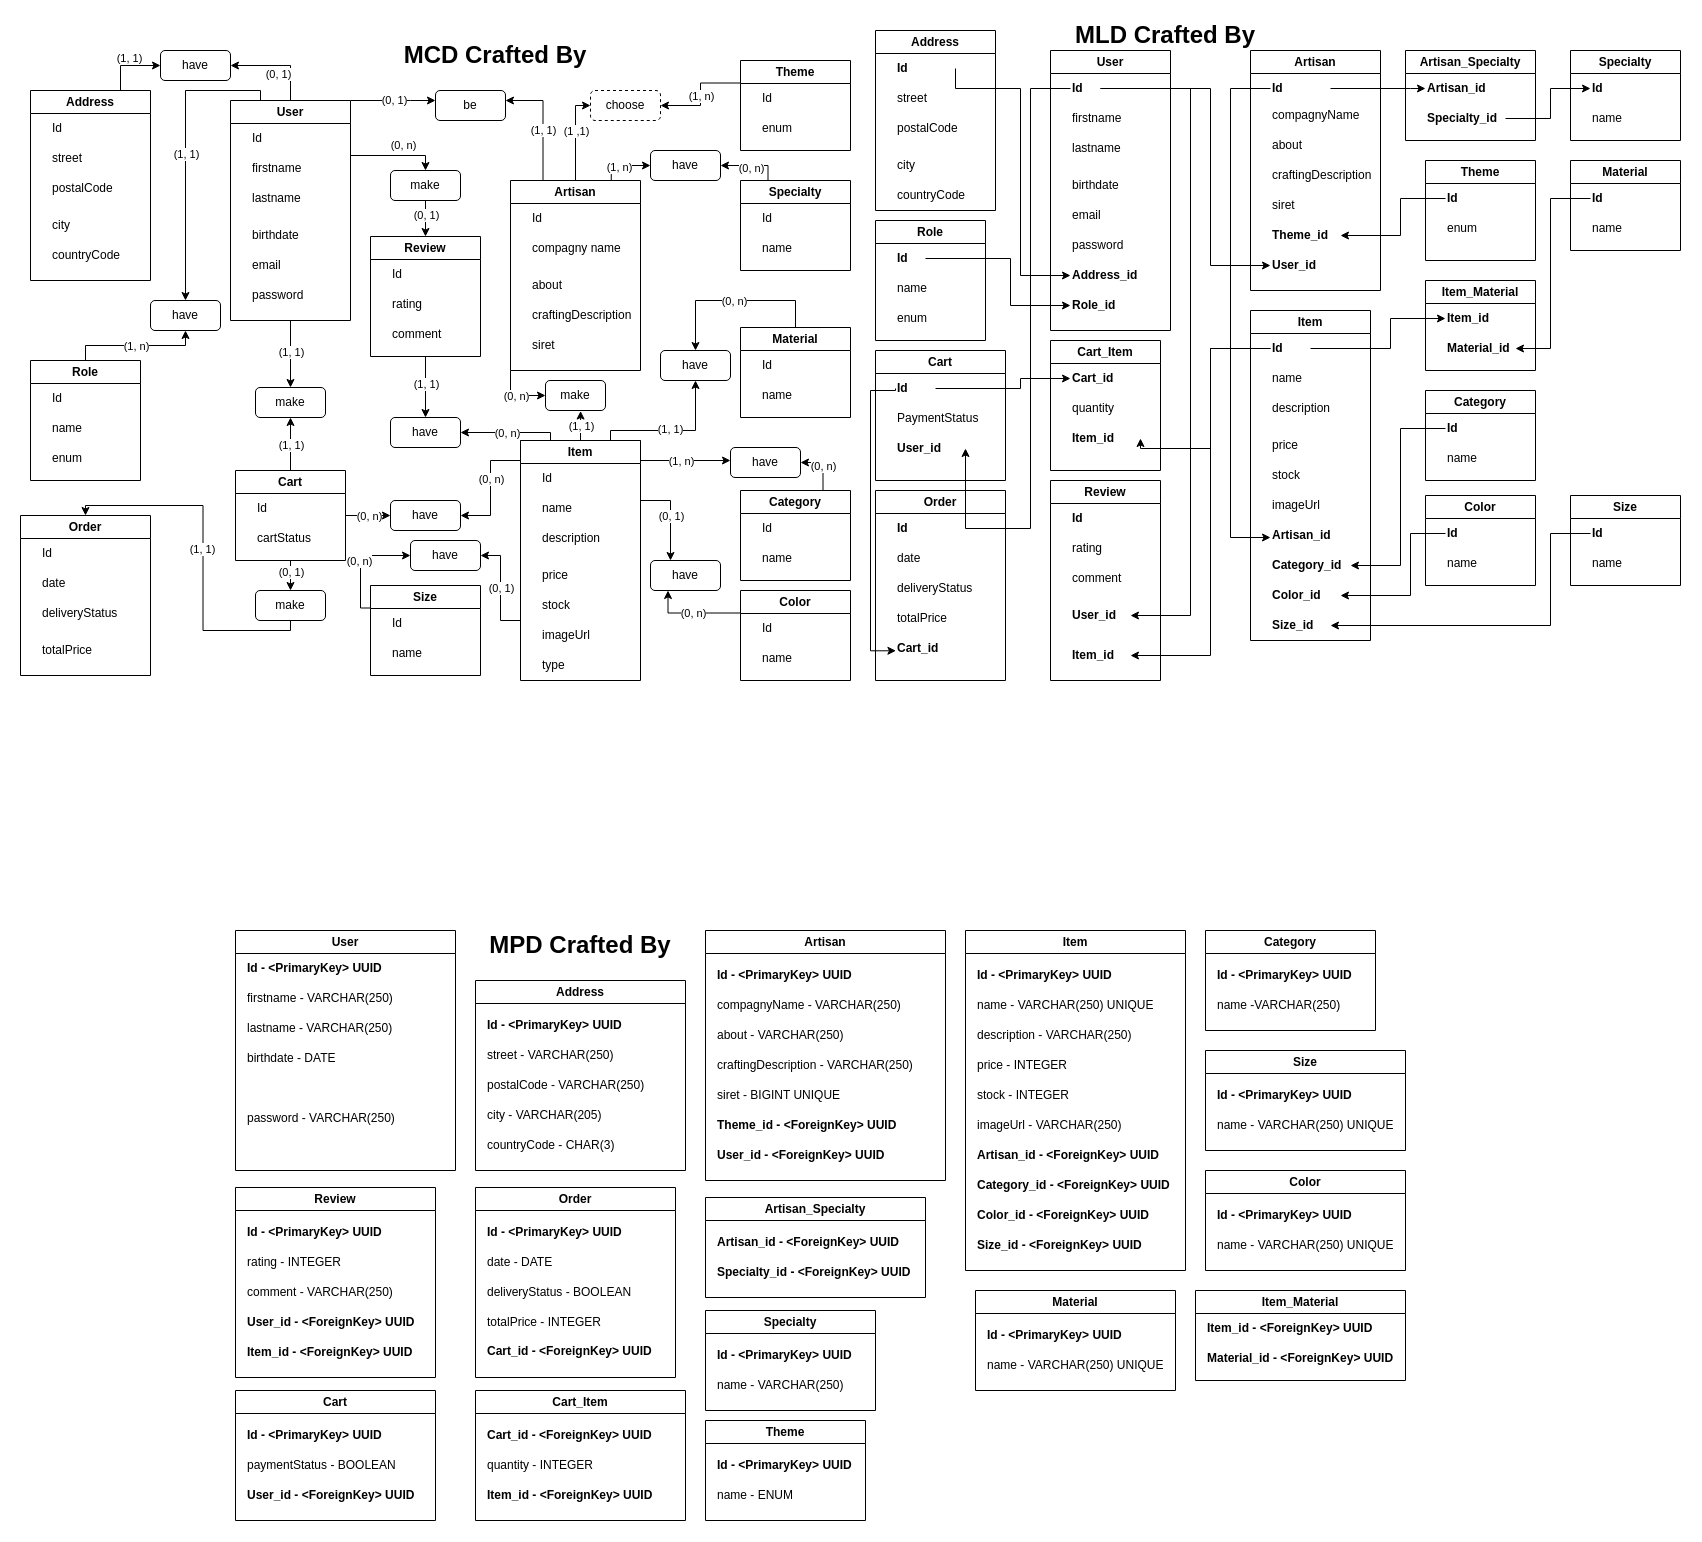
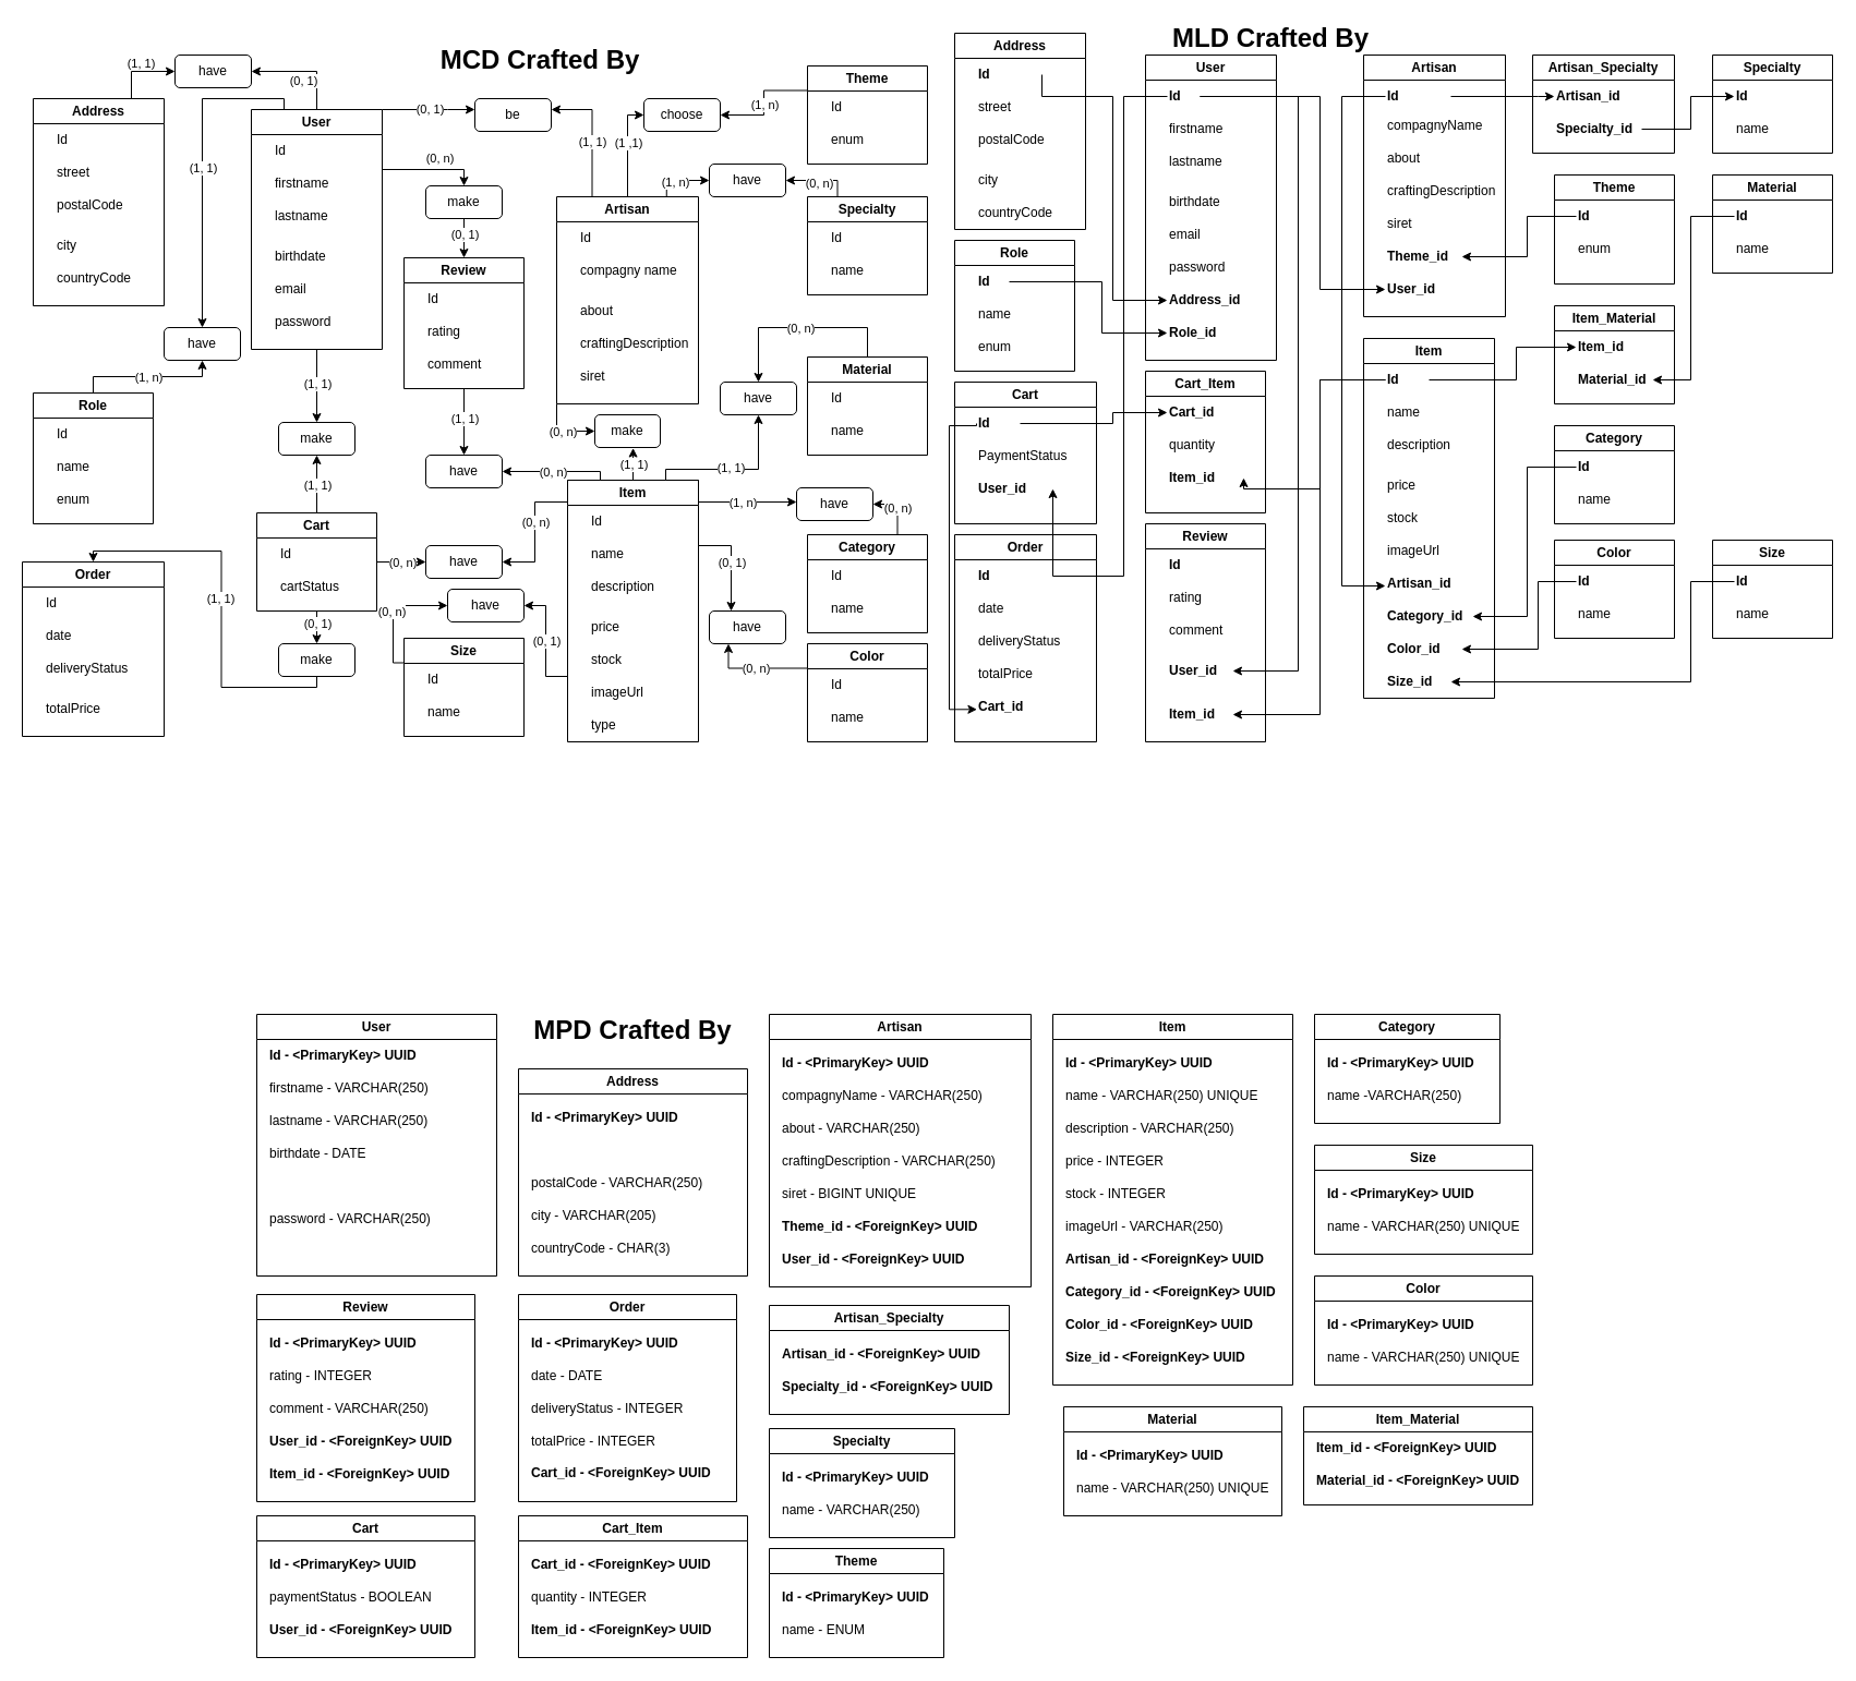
- <mxCell id="71" value="choose" style="rounded=1;whiteSpace=wrap;html=1;dashed=1;" parent="1" vertex="1"><mxGeometry x="590" y="90" width="70" height="30" as="geometry" /></mxCell>
+ <mxCell id="71" value="choose" style="rounded=1;whiteSpace=wrap;html=1;" parent="1" vertex="1"><mxGeometry x="590" y="90" width="70" height="30" as="geometry" /></mxCell>
- <mxCell id="243" value="street - VARCHAR(250)" style="text;html=1;align=left;verticalAlign=middle;whiteSpace=wrap;rounded=0;" parent="242" vertex="1"><mxGeometry x="10" y="60" width="190" height="30" as="geometry" /></mxCell>
- <mxCell id="294" value="deliveryStatus - BOOLEAN" style="text;html=1;align=left;verticalAlign=middle;whiteSpace=wrap;rounded=0;" parent="291" vertex="1"><mxGeometry x="10" y="90" width="210" height="30" as="geometry" /></mxCell>
+ <mxCell id="294" value="deliveryStatus - INTEGER" style="text;html=1;align=left;verticalAlign=middle;whiteSpace=wrap;rounded=0;" parent="291" vertex="1"><mxGeometry x="10" y="90" width="210" height="30" as="geometry" /></mxCell>
